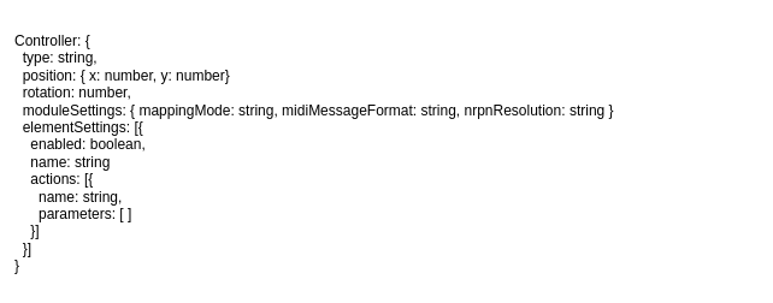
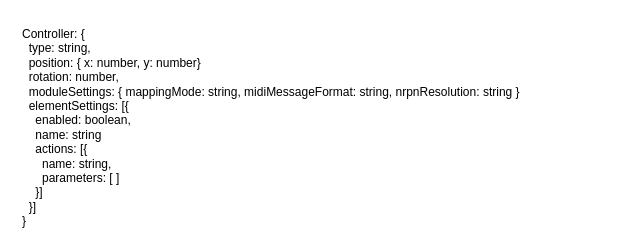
- <mxCell id="2" value="Controller: {&lt;br&gt;&amp;nbsp; type: string,&lt;br&gt;&amp;nbsp; position: { x: number, y: number}&lt;br&gt;&amp;nbsp; rotation: number,&amp;nbsp;&lt;br&gt;&amp;nbsp; moduleSettings: { mappingMode: string, midiMessageFormat: string, nrpnResolution: string }&lt;br&gt;&amp;nbsp; elementSettings: [{&lt;br&gt;&amp;nbsp; &amp;nbsp; enabled: boolean, &lt;br&gt;&amp;nbsp; &amp;nbsp; name: string &lt;br&gt;&amp;nbsp; &amp;nbsp; actions: [{&lt;br&gt;&amp;nbsp; &amp;nbsp; &amp;nbsp; name: string, &lt;br&gt;&amp;nbsp; &amp;nbsp; &amp;nbsp; parameters: [ ]&amp;nbsp;&lt;br&gt;&amp;nbsp; &amp;nbsp; }] &lt;br&gt;&amp;nbsp; }]&lt;br&gt;}" style="text;html=1;strokeColor=none;fillColor=none;align=left;verticalAlign=top;whiteSpace=wrap;rounded=0;" vertex="1" parent="1"><mxGeometry x="10" y="20" width="600" height="210" as="geometry" /></mxCell>
+ <mxCell id="2" value="Controller: {&lt;br&gt;&amp;nbsp; type: string,&lt;br&gt;&amp;nbsp; position: { x: number, y: number}&lt;br&gt;&amp;nbsp; rotation: number,&amp;nbsp;&lt;br&gt;&amp;nbsp; moduleSettings: { mappingMode: string, midiMessageFormat: string, nrpnResolution: string }&lt;br&gt;&amp;nbsp; elementSettings: [{&lt;br&gt;&amp;nbsp; &amp;nbsp; enabled: boolean, &lt;br&gt;&amp;nbsp; &amp;nbsp; name: string &lt;br&gt;&amp;nbsp; &amp;nbsp; actions: [{&lt;br&gt;&amp;nbsp; &amp;nbsp; &amp;nbsp; name: string, &lt;br&gt;&amp;nbsp; &amp;nbsp; &amp;nbsp; parameters: [ ]&amp;nbsp;&lt;br&gt;&amp;nbsp; &amp;nbsp; }] &lt;br&gt;&amp;nbsp; }]&lt;br&gt;}" style="text;html=1;strokeColor=none;fillColor=none;align=left;verticalAlign=top;whiteSpace=wrap;rounded=0;" vertex="1" parent="1"><mxGeometry x="20" y="20" width="600" height="210" as="geometry" /></mxCell>
